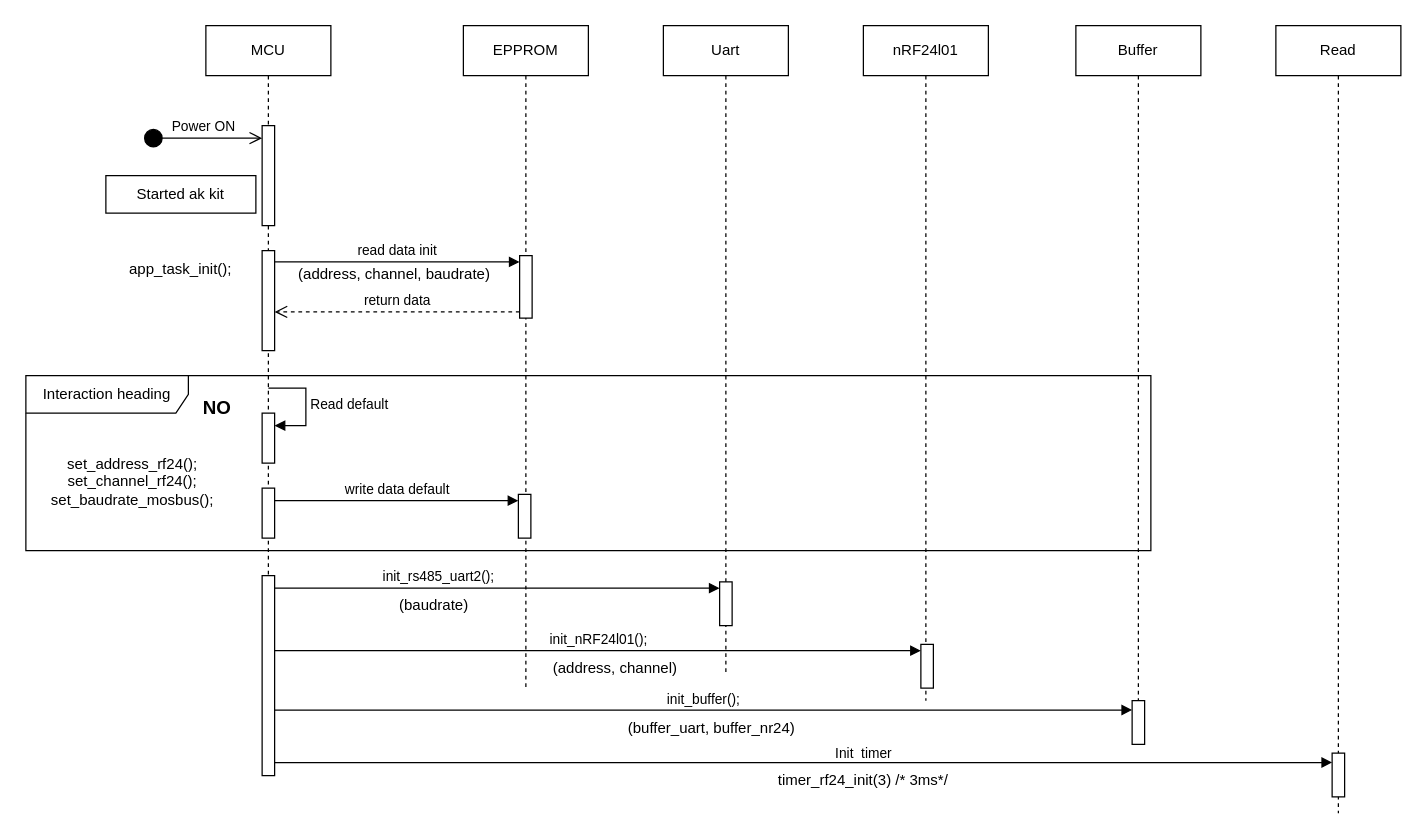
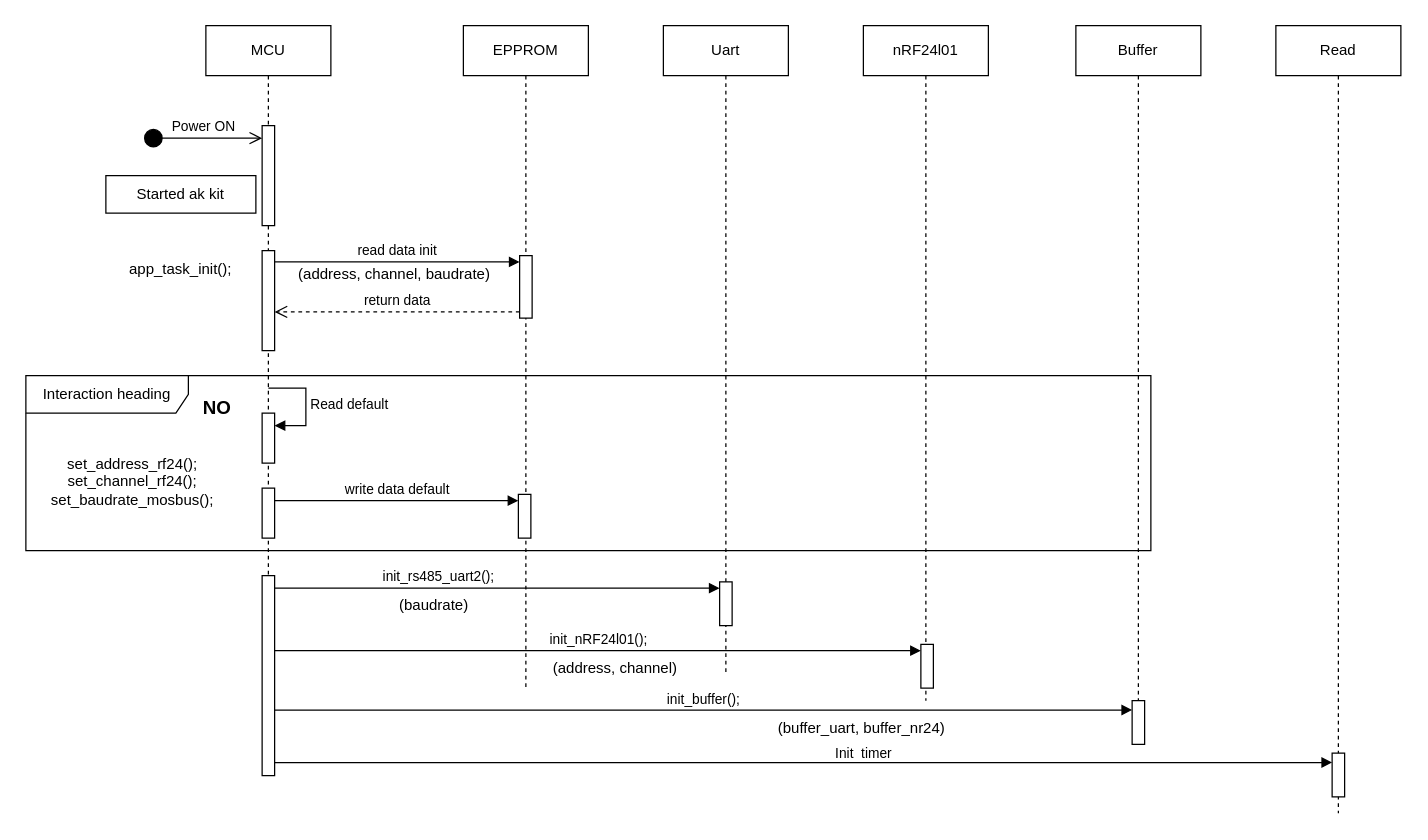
- <mxCell id="27" value="(buffer_uart, buffer_nr24)" style="text;whiteSpace=wrap;html=1;" parent="1" vertex="1"><mxGeometry x="500" y="567.5" width="140" height="20" as="geometry" /></mxCell>
+ <mxCell id="27" value="(buffer_uart, buffer_nr24)" style="text;whiteSpace=wrap;html=1;" parent="1" vertex="1"><mxGeometry x="620" y="567.5" width="140" height="20" as="geometry" /></mxCell>
- <mxCell id="31" value="timer_rf24_init(3) /* 3ms*/" style="text;whiteSpace=wrap;html=1;" parent="1" vertex="1"><mxGeometry x="620" y="609.5" width="170" height="20" as="geometry" /></mxCell>
